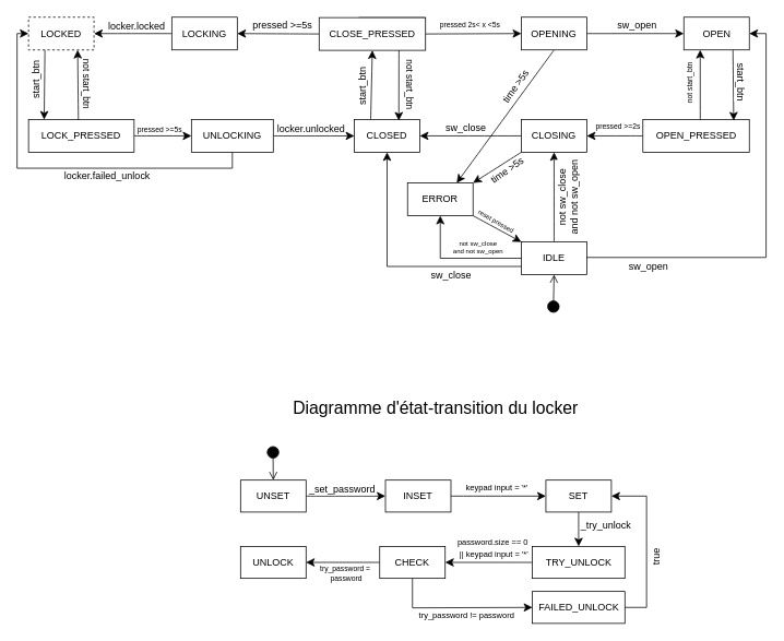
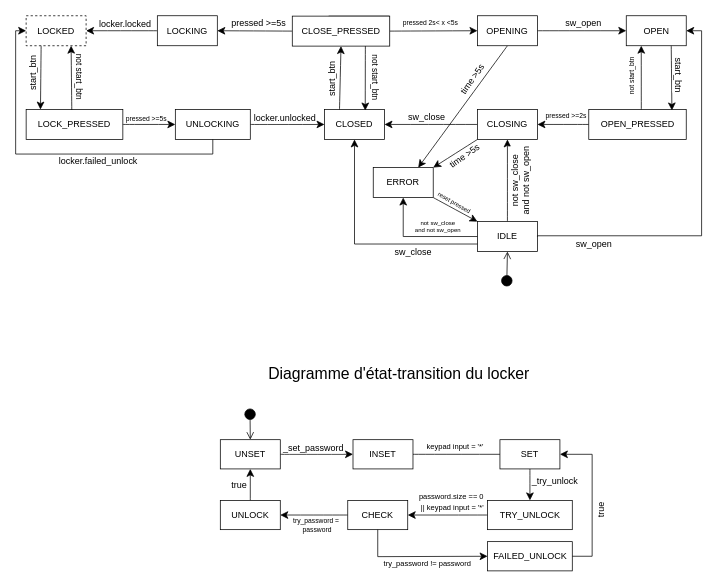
- <mxCell id="53" value="" style="edgeStyle=none;curved=1;rounded=0;orthogonalLoop=1;jettySize=auto;html=1;fontSize=12;startSize=8;endSize=8;" parent="1" source="55" target="58" edge="1"><mxGeometry relative="1" as="geometry" /></mxCell>
+ <mxCell id="53" value="" style="edgeStyle=none;curved=1;rounded=0;orthogonalLoop=1;jettySize=auto;html=1;fontSize=12;startSize=8;endSize=8;endArrow=none;" parent="1" source="55" target="58" edge="1"><mxGeometry relative="1" as="geometry" /></mxCell>
+ <mxCell id="67" value="" style="edgeStyle=none;curved=1;rounded=0;orthogonalLoop=1;jettySize=auto;html=1;fontSize=12;startSize=8;endSize=8;" parent="1" source="69" target="52" edge="1"><mxGeometry relative="1" as="geometry" /></mxCell>
+ <mxCell id="68" value="true" style="edgeLabel;html=1;align=center;verticalAlign=middle;resizable=0;points=[];fontSize=12;" parent="67" vertex="1" connectable="0"><mxGeometry x="0.127" y="-1" relative="1" as="geometry"><mxPoint x="-17" y="3" as="offset" /></mxGeometry></mxCell>
